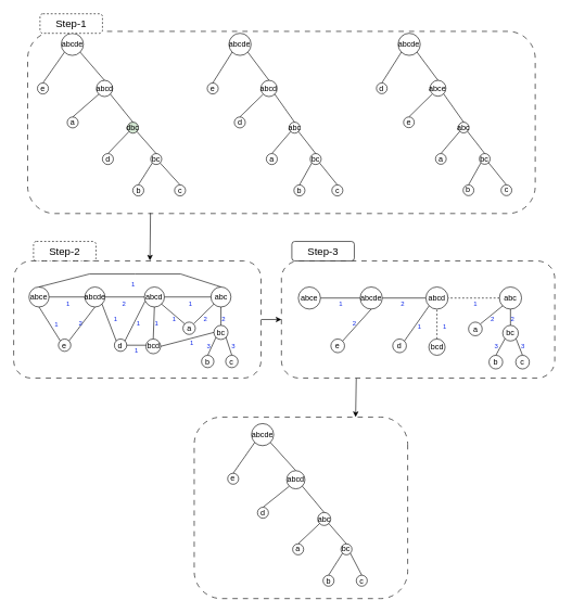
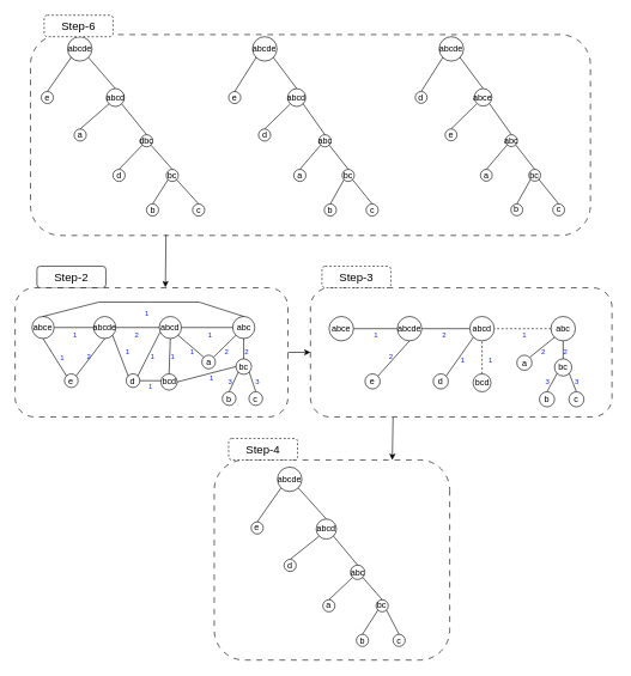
- <mxCell id="122" value="&lt;font style=&quot;font-size: 16px;&quot;&gt;Step-1&lt;/font&gt;" style="rounded=1;whiteSpace=wrap;html=1;dashed=1;" parent="1" vertex="1"><mxGeometry x="61" y="20" width="96" height="30" as="geometry" /></mxCell>
+ <mxCell id="122" value="&lt;font style=&quot;font-size: 16px;&quot;&gt;Step-6&lt;/font&gt;" style="rounded=1;whiteSpace=wrap;html=1;dashed=1;" parent="1" vertex="1"><mxGeometry x="61" y="20" width="96" height="30" as="geometry" /></mxCell>
- <mxCell id="88" value="dbc" style="ellipse;whiteSpace=wrap;html=1;aspect=fixed;fontStyle=0;fillColor=#d5e8d4;" parent="86" vertex="1"><mxGeometry x="138.367" y="136.656" width="16.881" height="16.881" as="geometry" /></mxCell>
+ <mxCell id="88" value="dbc" style="ellipse;whiteSpace=wrap;html=1;aspect=fixed;fontStyle=0" parent="86" vertex="1"><mxGeometry x="138.367" y="136.656" width="16.881" height="16.881" as="geometry" /></mxCell>
- <mxCell id="2" value="&lt;font style=&quot;font-size: 16px;&quot;&gt;Step-2&lt;/font&gt;" style="rounded=1;whiteSpace=wrap;html=1;dashed=1;" parent="1" vertex="1"><mxGeometry x="51" y="370" width="96" height="30" as="geometry" /></mxCell>
+ <mxCell id="2" value="&lt;font style=&quot;font-size: 16px;&quot;&gt;Step-2&lt;/font&gt;" style="rounded=1;whiteSpace=wrap;html=1;dashed=0;" parent="1" vertex="1"><mxGeometry x="51" y="370" width="96" height="30" as="geometry" /></mxCell>
- <mxCell id="160" value="&lt;font style=&quot;font-size: 16px;&quot;&gt;Step-3&lt;/font&gt;" style="rounded=1;whiteSpace=wrap;html=1;dashed=0;" parent="127" vertex="1"><mxGeometry x="16" width="96" height="30" as="geometry" /></mxCell>
+ <mxCell id="160" value="&lt;font style=&quot;font-size: 16px;&quot;&gt;Step-3&lt;/font&gt;" style="rounded=1;whiteSpace=wrap;html=1;dashed=1;" parent="127" vertex="1"><mxGeometry x="16" width="96" height="30" as="geometry" /></mxCell>
+ <mxCell id="123" value="&lt;font style=&quot;font-size: 16px;&quot;&gt;Step-4&lt;/font&gt;" style="rounded=1;whiteSpace=wrap;html=1;dashed=1;" parent="1" vertex="1"><mxGeometry x="318" y="610" width="96" height="30" as="geometry" /></mxCell>
